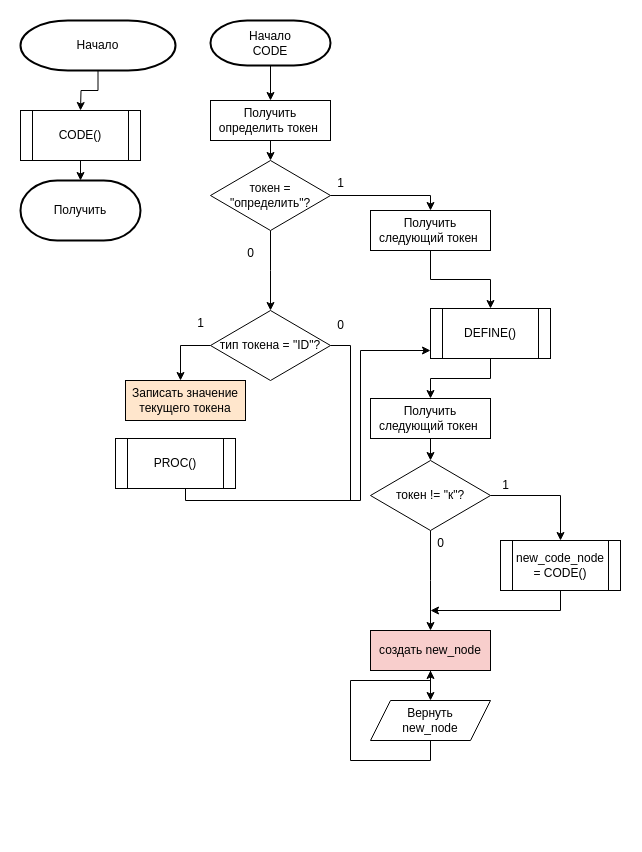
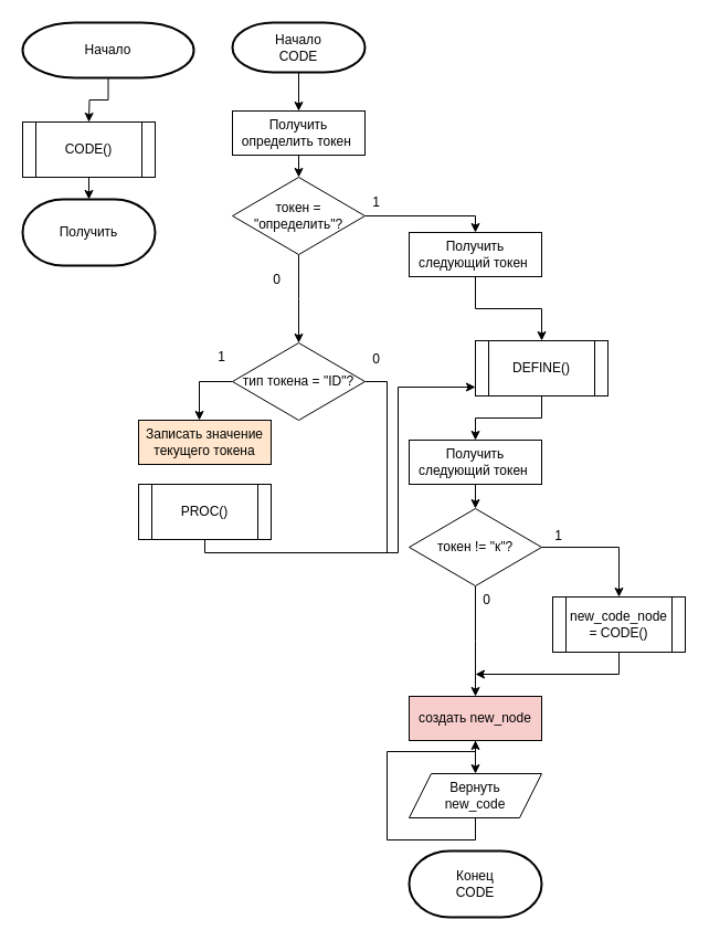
- <mxCell id="34" value="PROC()" style="shape=process;whiteSpace=wrap;html=1;backgroundOutline=1;" parent="1" vertex="1"><mxGeometry x="115" y="438" width="120" height="50" as="geometry" /></mxCell>
+ <mxCell id="34" value="PROC()" style="shape=process;whiteSpace=wrap;html=1;backgroundOutline=1;" parent="1" vertex="1"><mxGeometry x="125" y="438" width="120" height="50" as="geometry" /></mxCell>
- <mxCell id="39" value="Вернуть &lt;br&gt;new_node" style="shape=parallelogram;perimeter=parallelogramPerimeter;whiteSpace=wrap;html=1;fixedSize=1;" parent="1" vertex="1"><mxGeometry x="370" y="700" width="120" height="40" as="geometry" /></mxCell>
+ <mxCell id="39" value="Вернуть &lt;br&gt;new_code" style="shape=parallelogram;perimeter=parallelogramPerimeter;whiteSpace=wrap;html=1;fixedSize=1;" parent="1" vertex="1"><mxGeometry x="370" y="700" width="120" height="40" as="geometry" /></mxCell>
+ <mxCell id="36" value="Конец&lt;br&gt;CODE" style="strokeWidth=2;html=1;shape=mxgraph.flowchart.terminator;whiteSpace=wrap;" parent="1" vertex="1"><mxGeometry x="370" y="770" width="120" height="60" as="geometry" /></mxCell>
